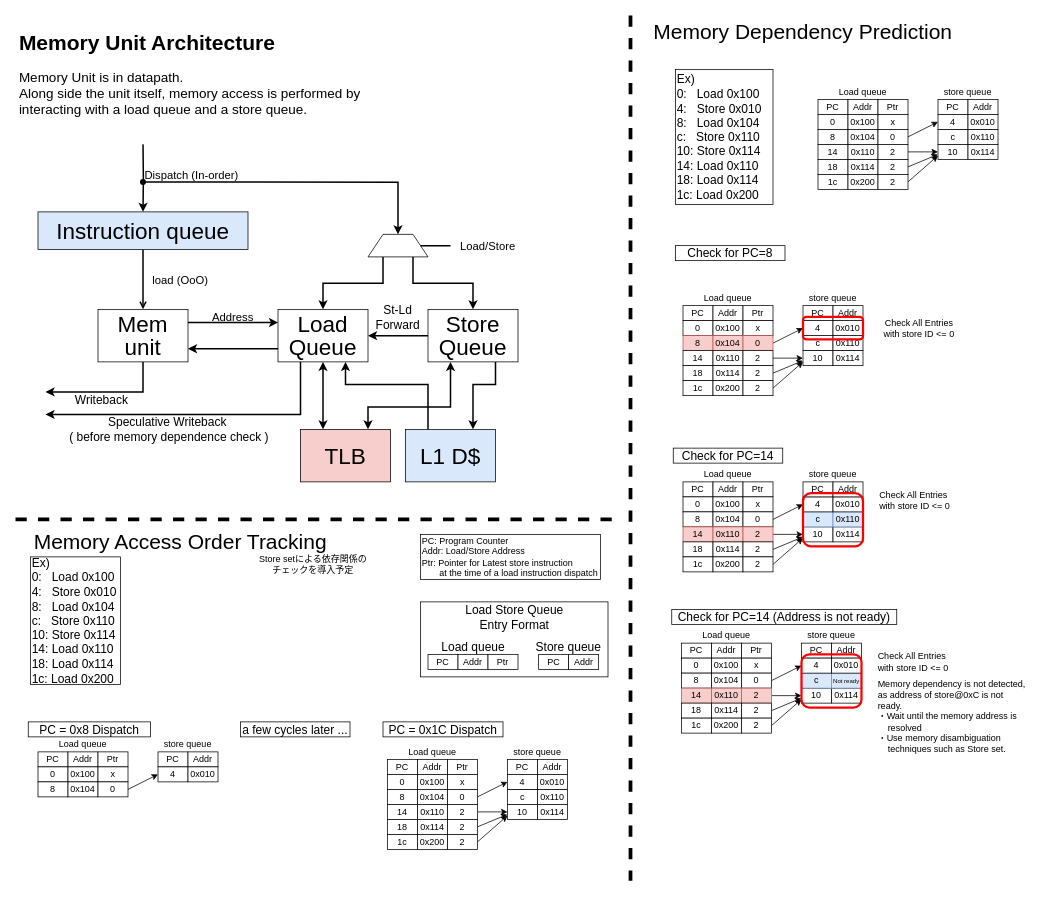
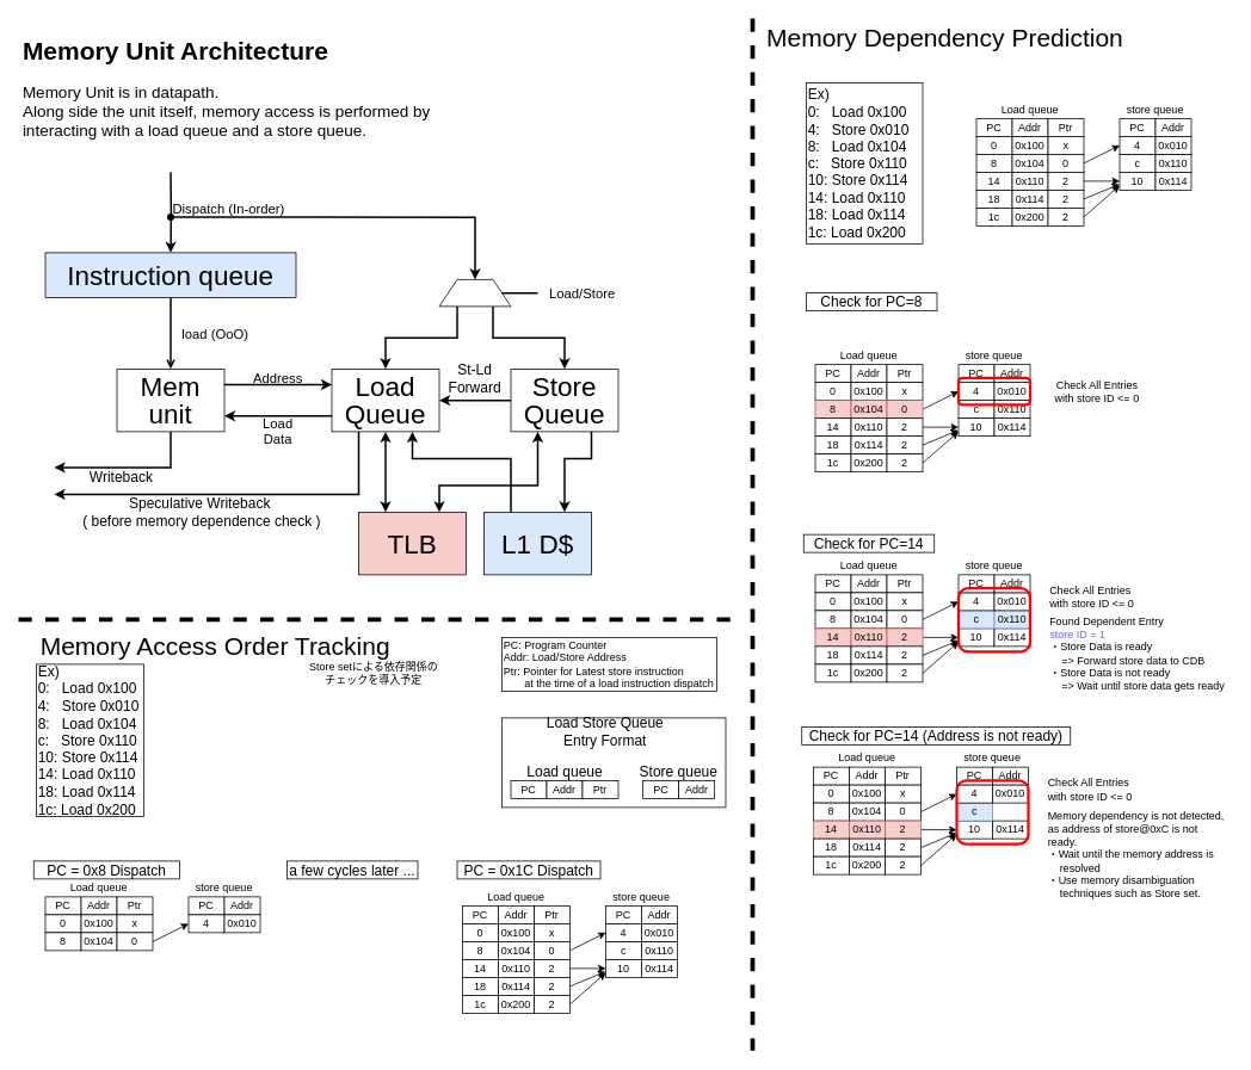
- <mxCell id="122" value="&lt;font style=&quot;font-size: 28px&quot;&gt;Memory Dependency Prediction&lt;/font&gt;" style="text;html=1;strokeColor=none;fillColor=none;align=center;verticalAlign=middle;whiteSpace=wrap;rounded=0;" vertex="1" parent="1"><mxGeometry x="860" y="32" width="420" height="20" as="geometry" /></mxCell>
+ <mxCell id="122" value="&lt;font style=&quot;font-size: 28px&quot;&gt;Memory Dependency Prediction&lt;/font&gt;" style="text;html=1;strokeColor=none;fillColor=none;align=center;verticalAlign=middle;whiteSpace=wrap;rounded=0;" vertex="1" parent="1"><mxGeometry x="845" y="32" width="420" height="20" as="geometry" /></mxCell>
+ <mxCell id="31" value="&lt;font style=&quot;font-size: 15px ; line-height: 100%&quot;&gt;Load&lt;br&gt;Data&lt;br&gt;&lt;/font&gt;" style="text;html=1;strokeColor=none;fillColor=none;align=center;verticalAlign=middle;whiteSpace=wrap;rounded=0;" vertex="1" parent="1"><mxGeometry x="280" y="472" width="60" height="20" as="geometry" /></mxCell>
+ <mxCell id="265" value="Found Dependent Entry&lt;br&gt;&lt;font color=&quot;#6666ff&quot;&gt;store ID = 1&lt;/font&gt;&lt;br&gt;・Store Data is ready&lt;br&gt;&amp;nbsp; &amp;nbsp; =&amp;gt; Forward store data to CDB&lt;br&gt;・Store Data is not ready&lt;br&gt;&amp;nbsp; &amp;nbsp; =&amp;gt; Wait until store data gets ready" style="text;html=1;strokeColor=none;fillColor=none;align=left;verticalAlign=middle;whiteSpace=wrap;rounded=0;" vertex="1" parent="1"><mxGeometry x="1170" y="687" width="205" height="85" as="geometry" /></mxCell>
- <mxCell id="48" value="&lt;font style=&quot;font-size: 16px&quot;&gt;Load Store Queue&lt;br&gt;Entry Format&lt;br&gt;&lt;/font&gt;" style="text;html=1;strokeColor=none;fillColor=none;align=center;verticalAlign=middle;whiteSpace=wrap;rounded=0;" vertex="1" parent="37"><mxGeometry x="42.5" y="10" width="165" height="20" as="geometry" /></mxCell>
+ <mxCell id="48" value="&lt;font style=&quot;font-size: 16px&quot;&gt;Load Store Queue&lt;br&gt;Entry Format&lt;br&gt;&lt;/font&gt;" style="text;html=1;strokeColor=none;fillColor=none;align=center;verticalAlign=middle;whiteSpace=wrap;rounded=0;" vertex="1" parent="37"><mxGeometry x="32.5" y="5" width="165" height="20" as="geometry" /></mxCell>
- <mxCell id="306" value="&lt;font style=&quot;font-size: 8px&quot;&gt;Not ready&lt;/font&gt;" style="rounded=0;whiteSpace=wrap;html=1;fillColor=#dae8fc;strokeColor=#6c8ebf;" vertex="1" parent="304"><mxGeometry x="40" width="40" height="20" as="geometry" /></mxCell>
